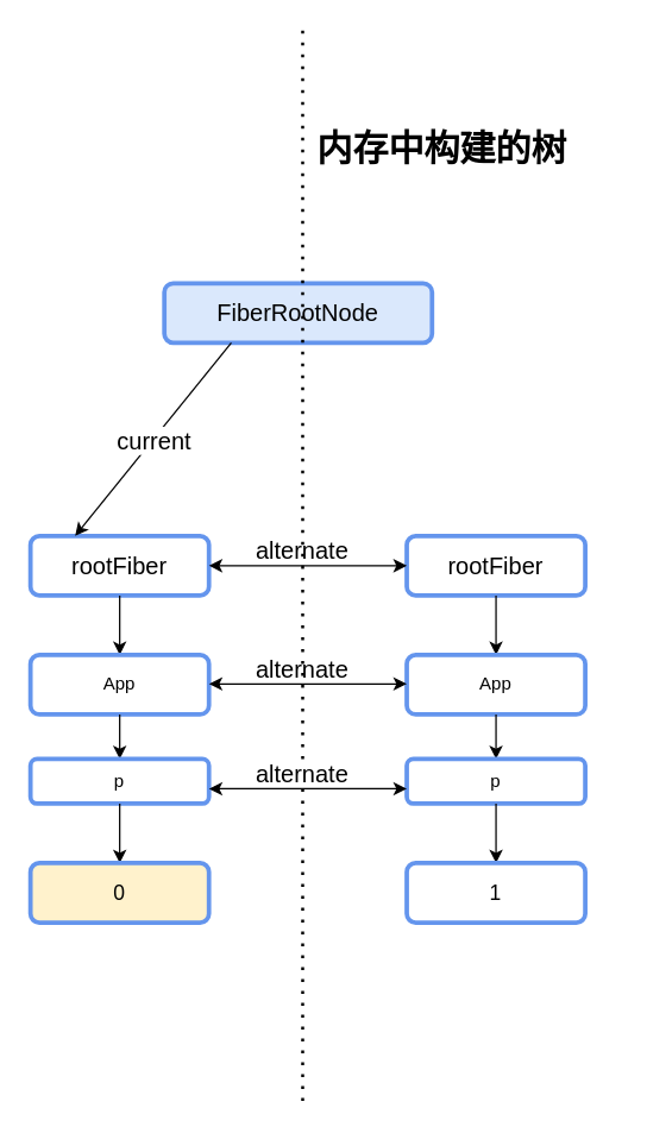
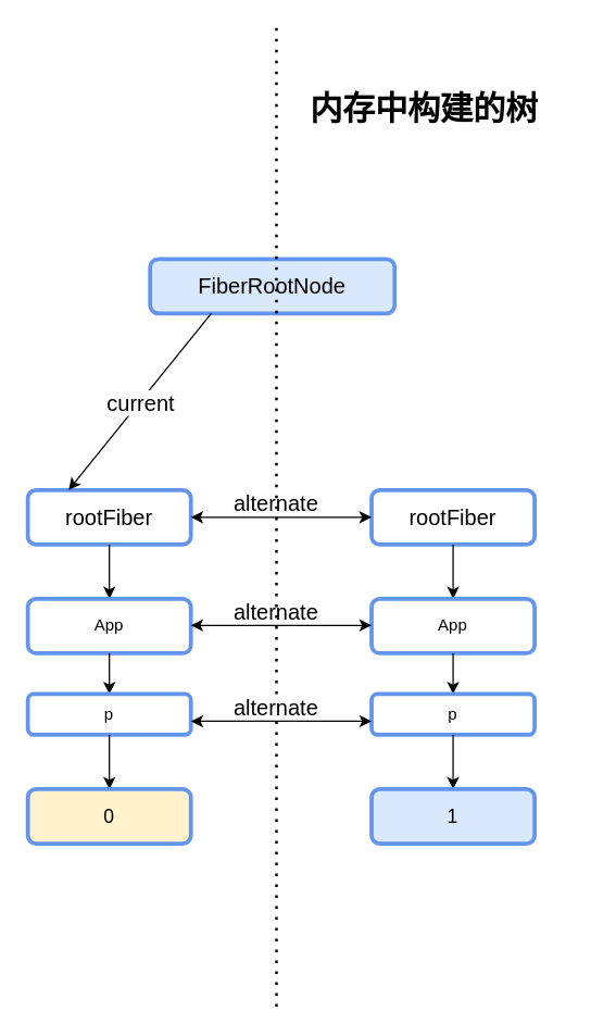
- <mxCell id="7" value="&lt;h1&gt;内存中构建的树&lt;/h1&gt;" style="text;html=1;strokeColor=none;fillColor=none;spacing=5;spacingTop=-20;whiteSpace=wrap;overflow=hidden;rounded=0;" vertex="1" parent="1"><mxGeometry x="208" y="80" width="190" height="50" as="geometry" /></mxCell>
+ <mxCell id="7" value="&lt;h1&gt;内存中构建的树&lt;/h1&gt;" style="text;html=1;strokeColor=none;fillColor=none;spacing=5;spacingTop=-20;whiteSpace=wrap;overflow=hidden;rounded=0;" vertex="1" parent="1"><mxGeometry x="223" y="60" width="190" height="50" as="geometry" /></mxCell>
- <mxCell id="20" value="&lt;span style=&quot;font-size: 14px&quot;&gt;1&lt;/span&gt;" style="rounded=1;whiteSpace=wrap;html=1;strokeWidth=3;strokeColor=#6495ED;" vertex="1" parent="1"><mxGeometry x="273" y="580" width="120" height="40" as="geometry" /></mxCell>
+ <mxCell id="20" value="&lt;span style=&quot;font-size: 14px&quot;&gt;1&lt;/span&gt;" style="rounded=1;whiteSpace=wrap;html=1;strokeWidth=3;strokeColor=#6495ED;fillColor=#dae8fc;" vertex="1" parent="1"><mxGeometry x="273" y="580" width="120" height="40" as="geometry" /></mxCell>
